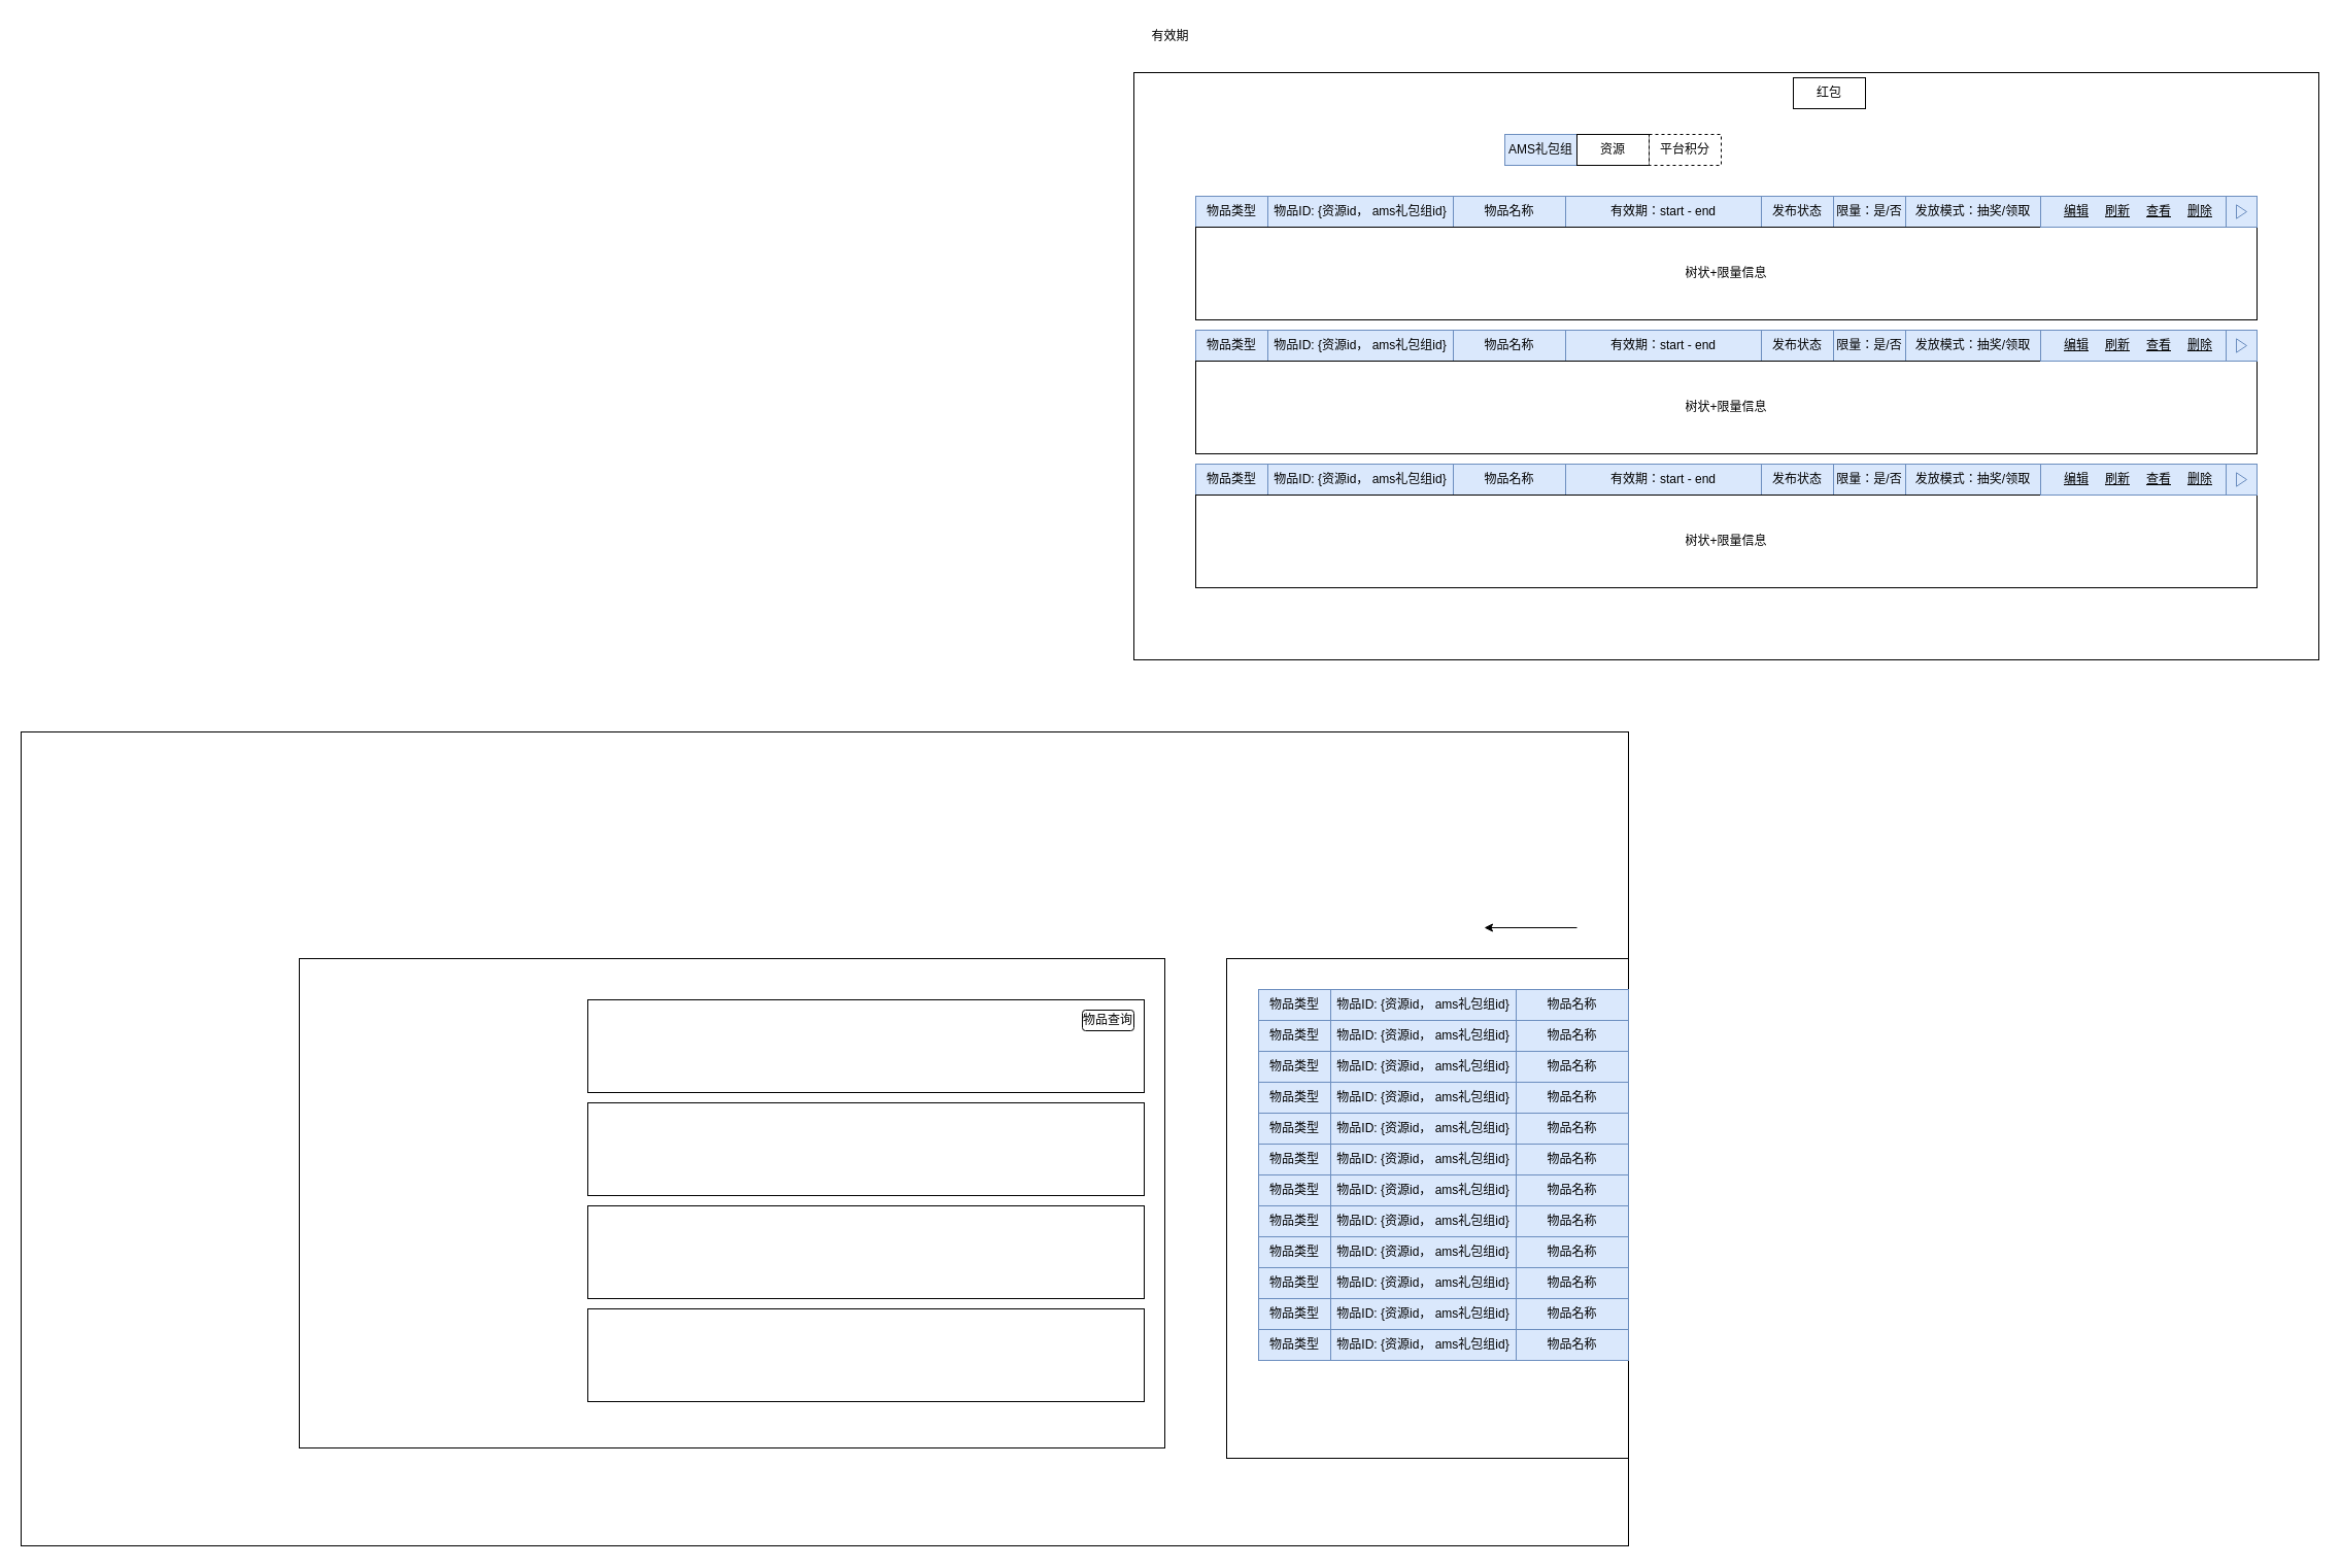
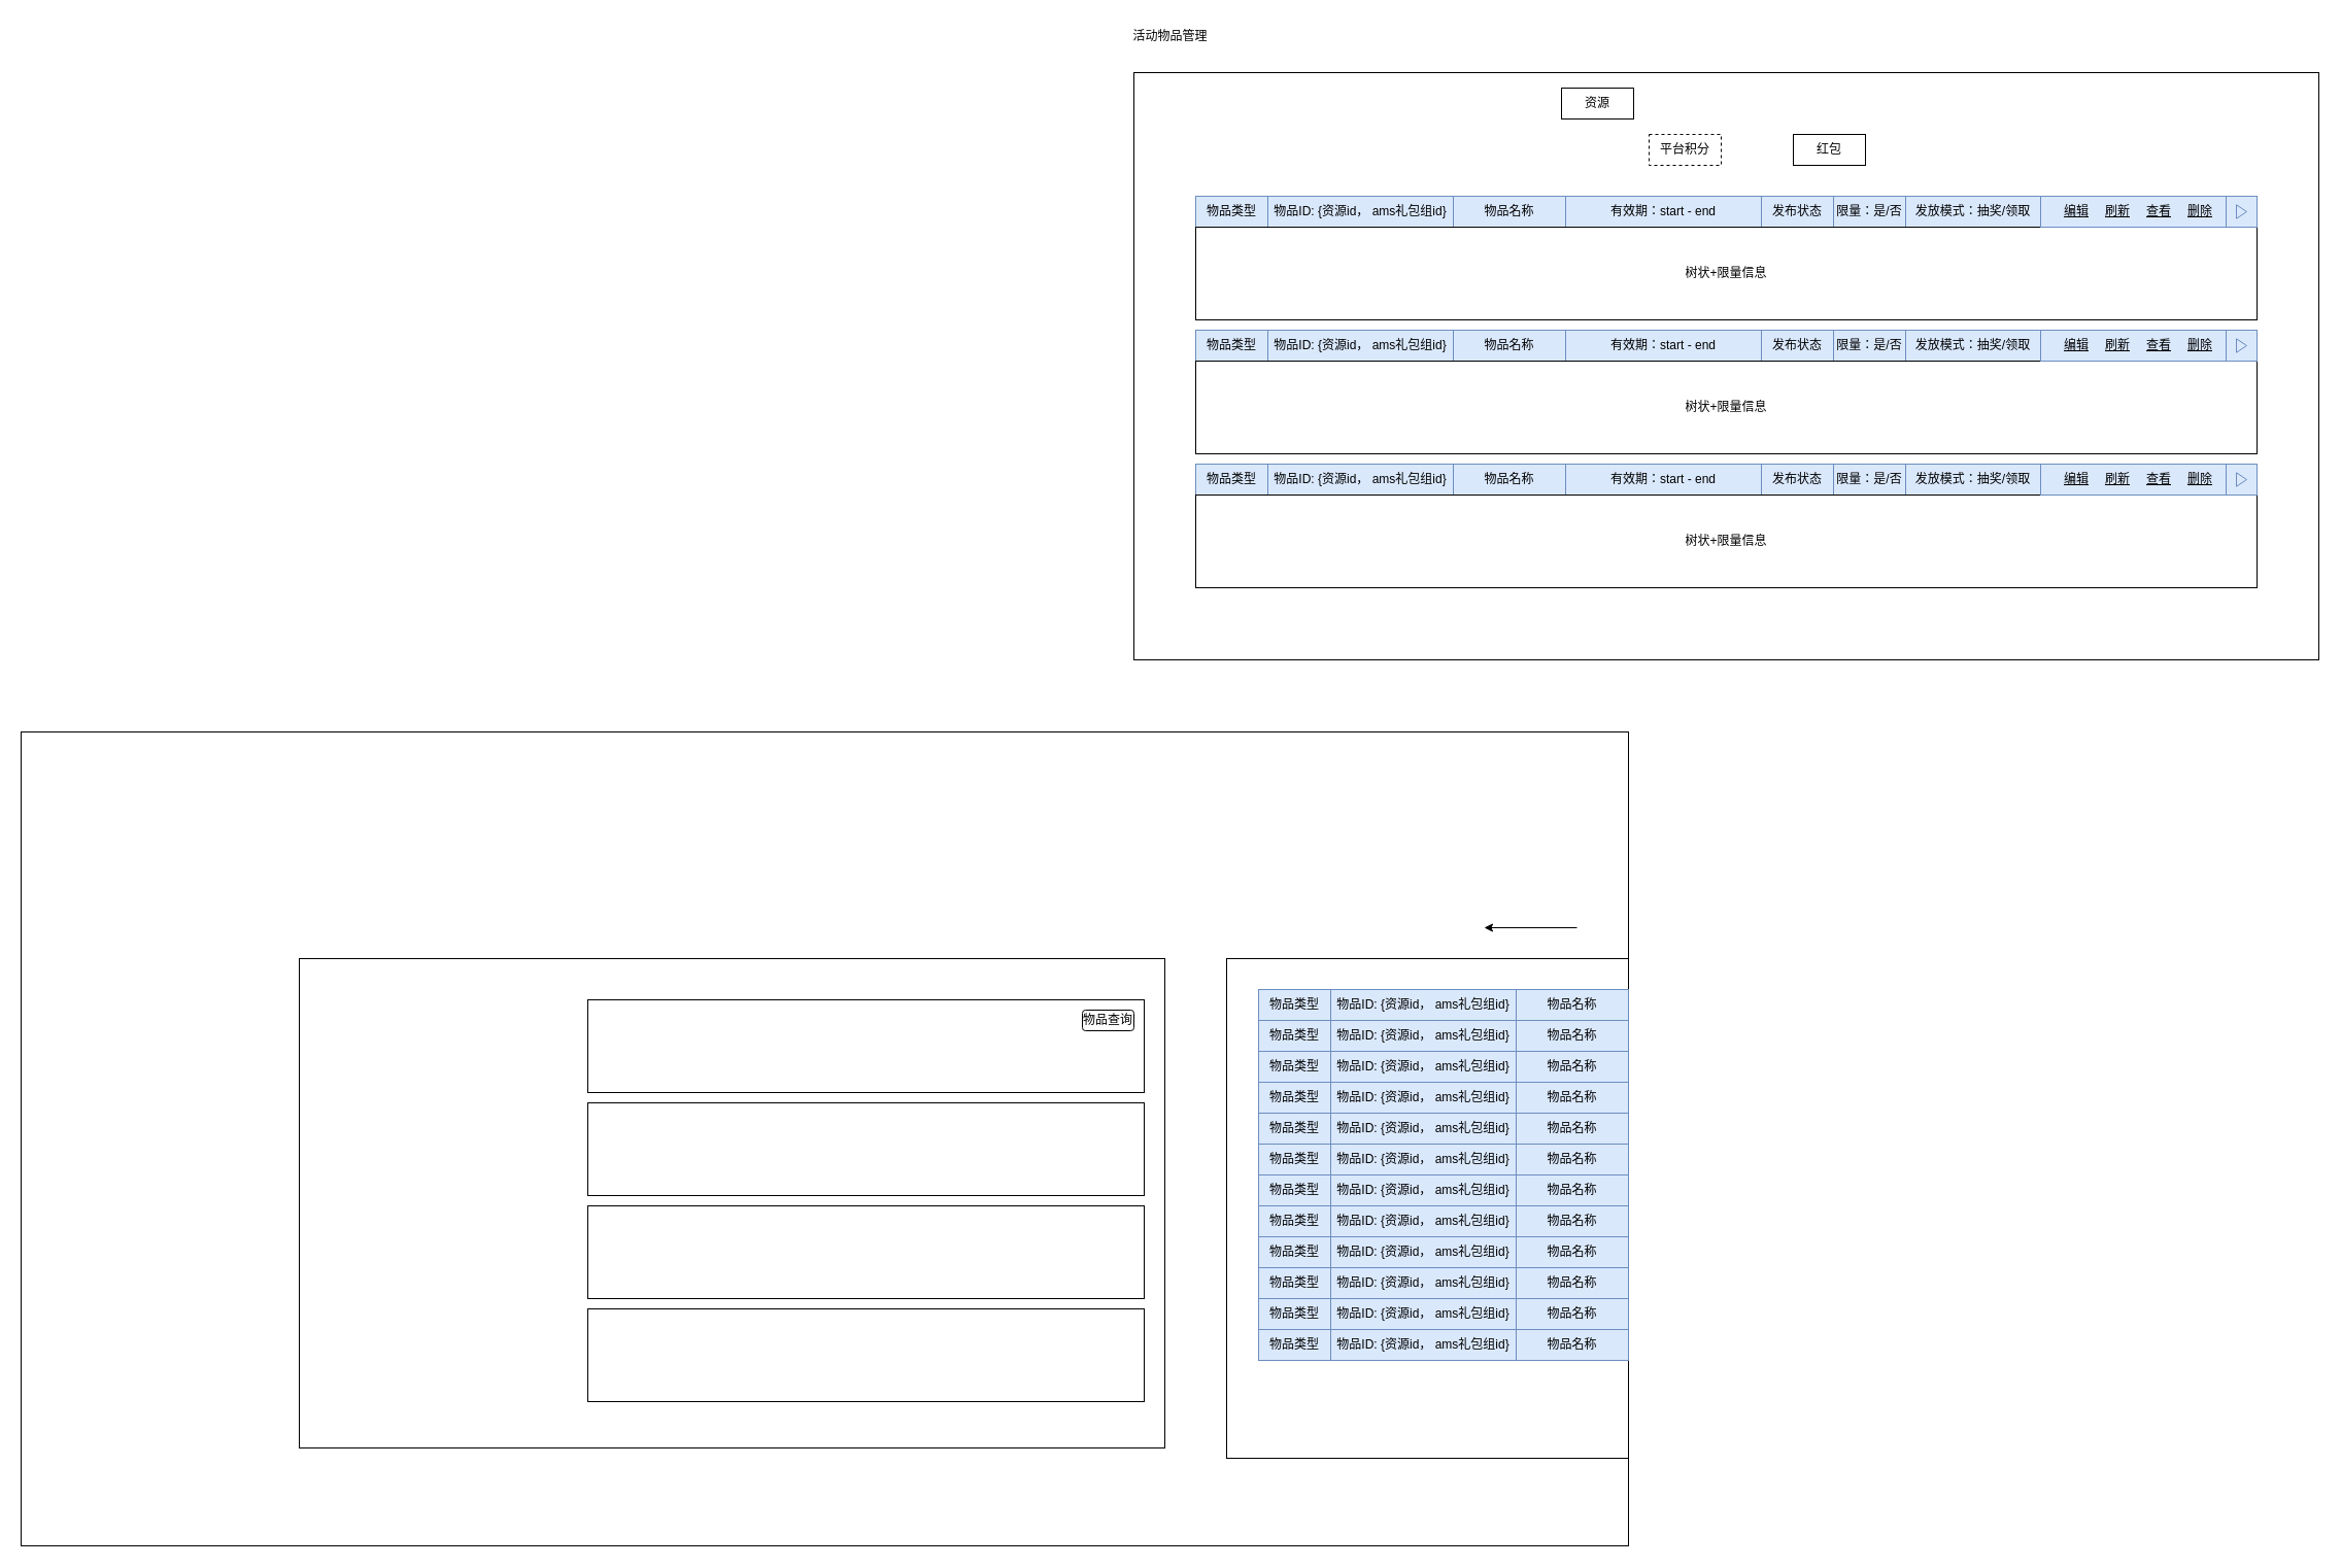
- <mxCell id="24" value="有效期" style="text;html=1;align=center;verticalAlign=middle;resizable=0;points=[];autosize=1;strokeColor=none;fillColor=none;" parent="1" vertex="1"><mxGeometry x="1085" y="20" width="100" height="30" as="geometry" /></mxCell>
+ <mxCell id="24" value="活动物品管理" style="text;html=1;align=center;verticalAlign=middle;resizable=0;points=[];autosize=1;strokeColor=none;fillColor=none;" parent="1" vertex="1"><mxGeometry x="1085" y="20" width="100" height="30" as="geometry" /></mxCell>
- <mxCell id="15" value="&lt;span style=&quot;text-align: left;&quot;&gt;红包&lt;/span&gt;" style="rounded=0;whiteSpace=wrap;html=1;" parent="1" vertex="1"><mxGeometry x="1740" y="75" width="70" height="30" as="geometry" /></mxCell>
+ <mxCell id="15" value="&lt;span style=&quot;text-align: left;&quot;&gt;红包&lt;/span&gt;" style="rounded=0;whiteSpace=wrap;html=1;" parent="1" vertex="1"><mxGeometry x="1740" y="130" width="70" height="30" as="geometry" /></mxCell>
- <mxCell id="12" value="&lt;span style=&quot;text-align: left;&quot;&gt;AMS礼包组&lt;/span&gt;" style="rounded=0;whiteSpace=wrap;html=1;fillColor=#dae8fc;strokeColor=#6c8ebf;" parent="1" vertex="1"><mxGeometry x="1460" y="130" width="70" height="30" as="geometry" /></mxCell>
- <mxCell id="13" value="&lt;span style=&quot;text-align: left;&quot;&gt;资源&lt;/span&gt;" style="rounded=0;whiteSpace=wrap;html=1;" parent="1" vertex="1"><mxGeometry x="1530" y="130" width="70" height="30" as="geometry" /></mxCell>
+ <mxCell id="13" value="&lt;span style=&quot;text-align: left;&quot;&gt;资源&lt;/span&gt;" style="rounded=0;whiteSpace=wrap;html=1;" parent="1" vertex="1"><mxGeometry x="1515" y="85" width="70" height="30" as="geometry" /></mxCell>
